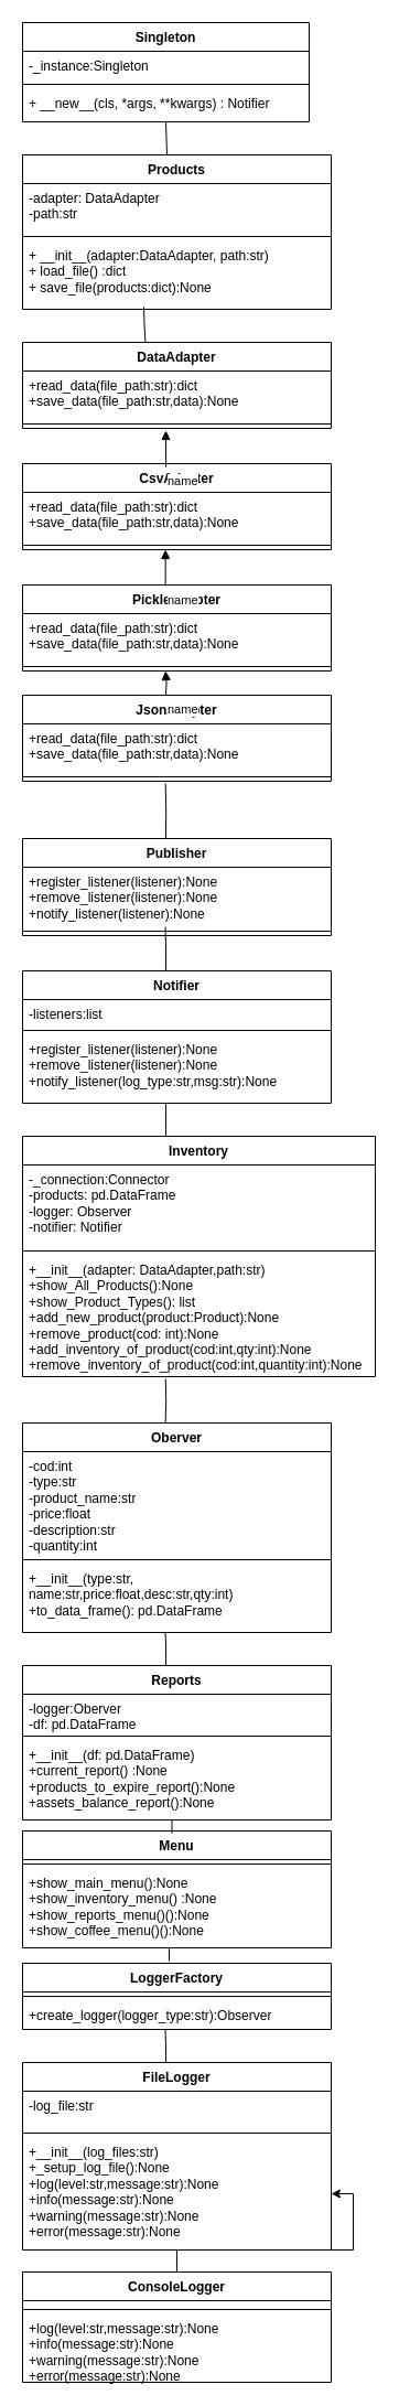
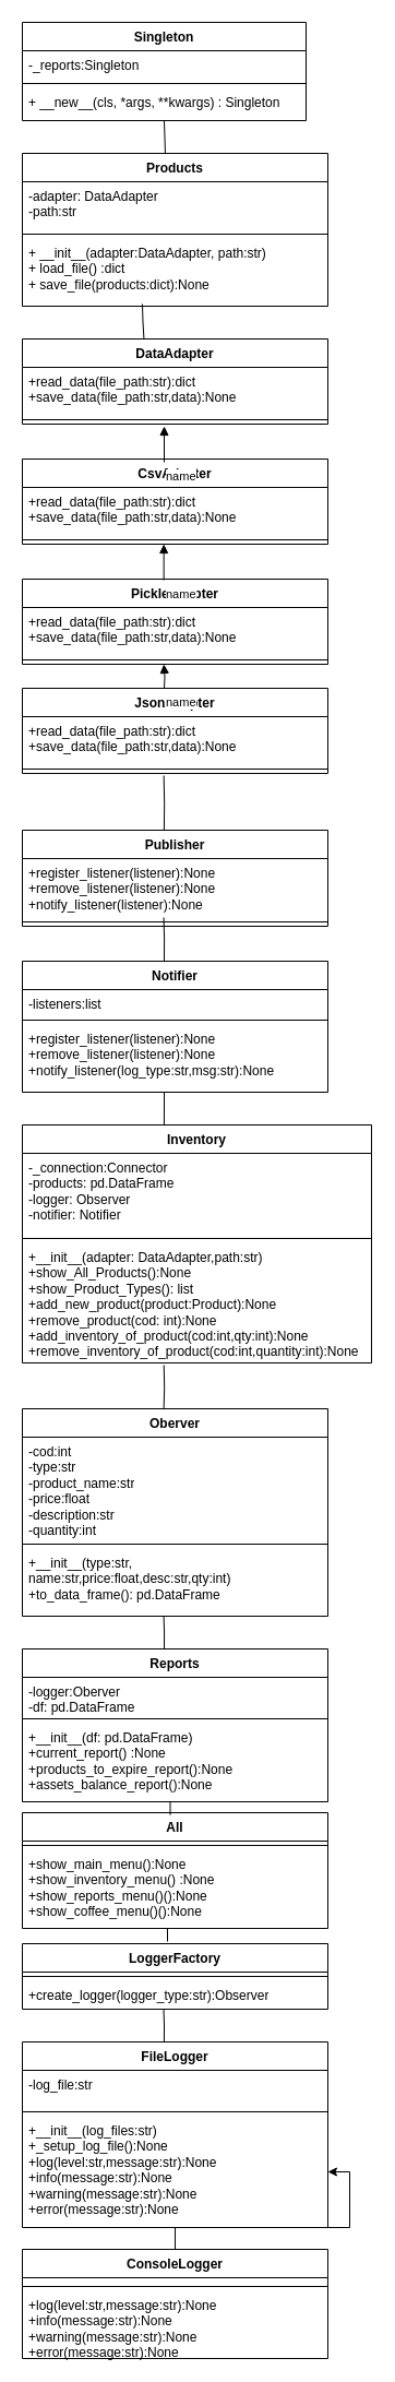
- <mxCell id="3" value="-_instance:Singleton" style="text;strokeColor=none;fillColor=none;align=left;verticalAlign=top;spacingLeft=4;spacingRight=4;overflow=hidden;rotatable=0;points=[[0,0.5],[1,0.5]];portConstraint=eastwest;whiteSpace=wrap;html=1;" vertex="1" parent="2"><mxGeometry y="26" width="260" height="26" as="geometry" /></mxCell>
+ <mxCell id="3" value="-_reports:Singleton" style="text;strokeColor=none;fillColor=none;align=left;verticalAlign=top;spacingLeft=4;spacingRight=4;overflow=hidden;rotatable=0;points=[[0,0.5],[1,0.5]];portConstraint=eastwest;whiteSpace=wrap;html=1;" vertex="1" parent="2"><mxGeometry y="26" width="260" height="26" as="geometry" /></mxCell>
- <mxCell id="5" value="+ __new__(cls, *args, **kwargs) : Notifier&amp;nbsp;&amp;nbsp;" style="text;strokeColor=none;fillColor=none;align=left;verticalAlign=top;spacingLeft=4;spacingRight=4;overflow=hidden;rotatable=0;points=[[0,0.5],[1,0.5]];portConstraint=eastwest;whiteSpace=wrap;html=1;" vertex="1" parent="2"><mxGeometry y="60" width="260" height="30" as="geometry" /></mxCell>
+ <mxCell id="5" value="+ __new__(cls, *args, **kwargs) : Singleton&amp;nbsp;&amp;nbsp;" style="text;strokeColor=none;fillColor=none;align=left;verticalAlign=top;spacingLeft=4;spacingRight=4;overflow=hidden;rotatable=0;points=[[0,0.5],[1,0.5]];portConstraint=eastwest;whiteSpace=wrap;html=1;" vertex="1" parent="2"><mxGeometry y="60" width="260" height="30" as="geometry" /></mxCell>
- <mxCell id="42" value="Menu" style="swimlane;fontStyle=1;align=center;verticalAlign=top;childLayout=stackLayout;horizontal=1;startSize=26;horizontalStack=0;resizeParent=1;resizeParentMax=0;resizeLast=0;collapsible=1;marginBottom=0;whiteSpace=wrap;html=1;" vertex="1" parent="1"><mxGeometry x="20" y="1660" width="280" height="106" as="geometry"><mxRectangle x="60" y="60" width="90" height="30" as="alternateBounds" /></mxGeometry></mxCell>
+ <mxCell id="42" value="All" style="swimlane;fontStyle=1;align=center;verticalAlign=top;childLayout=stackLayout;horizontal=1;startSize=26;horizontalStack=0;resizeParent=1;resizeParentMax=0;resizeLast=0;collapsible=1;marginBottom=0;whiteSpace=wrap;html=1;" vertex="1" parent="1"><mxGeometry x="20" y="1660" width="280" height="106" as="geometry"><mxRectangle x="60" y="60" width="90" height="30" as="alternateBounds" /></mxGeometry></mxCell>
